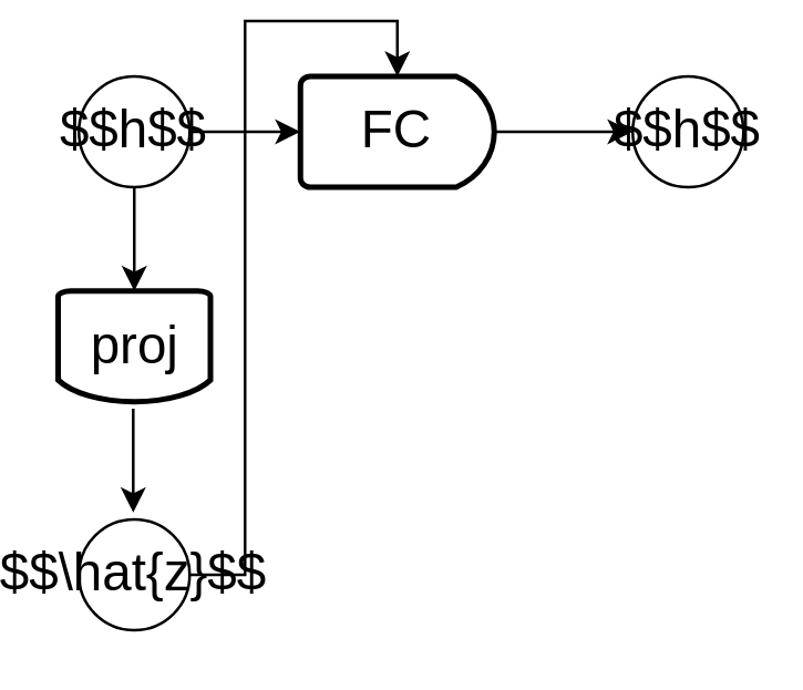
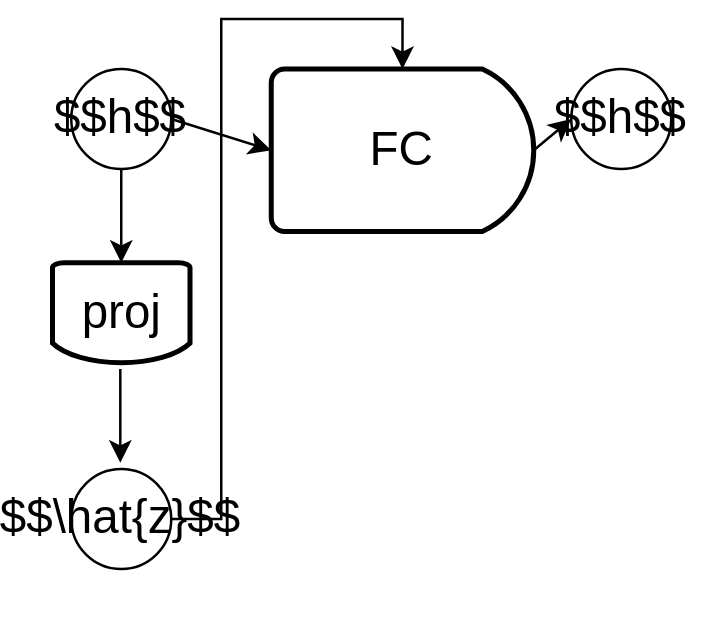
- <mxCell id="3" value="FC" style="strokeWidth=2;html=1;shape=mxgraph.flowchart.delay;whiteSpace=wrap;fontSize=19;" vertex="1" parent="1"><mxGeometry x="100" y="20" width="70" height="40" as="geometry" /></mxCell>
+ <mxCell id="3" value="FC" style="strokeWidth=2;html=1;shape=mxgraph.flowchart.delay;whiteSpace=wrap;fontSize=19;" vertex="1" parent="1"><mxGeometry x="100" y="20" width="105" height="65" as="geometry" /></mxCell>
